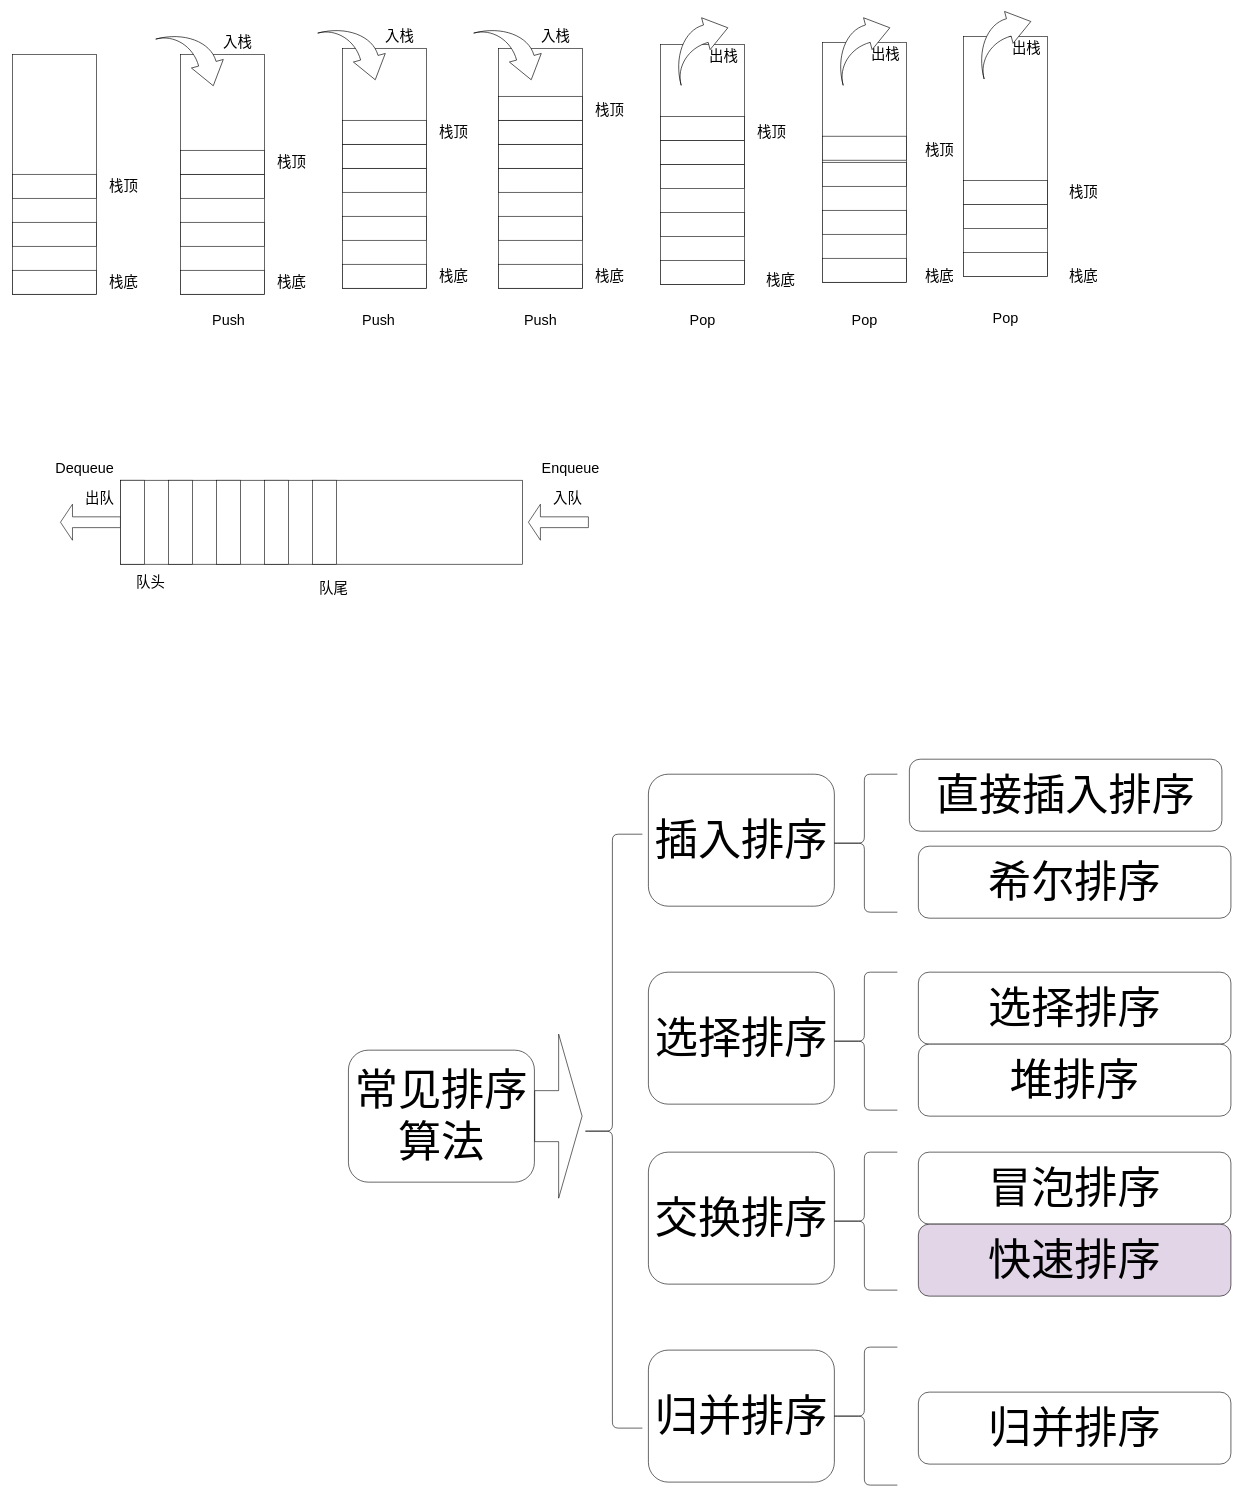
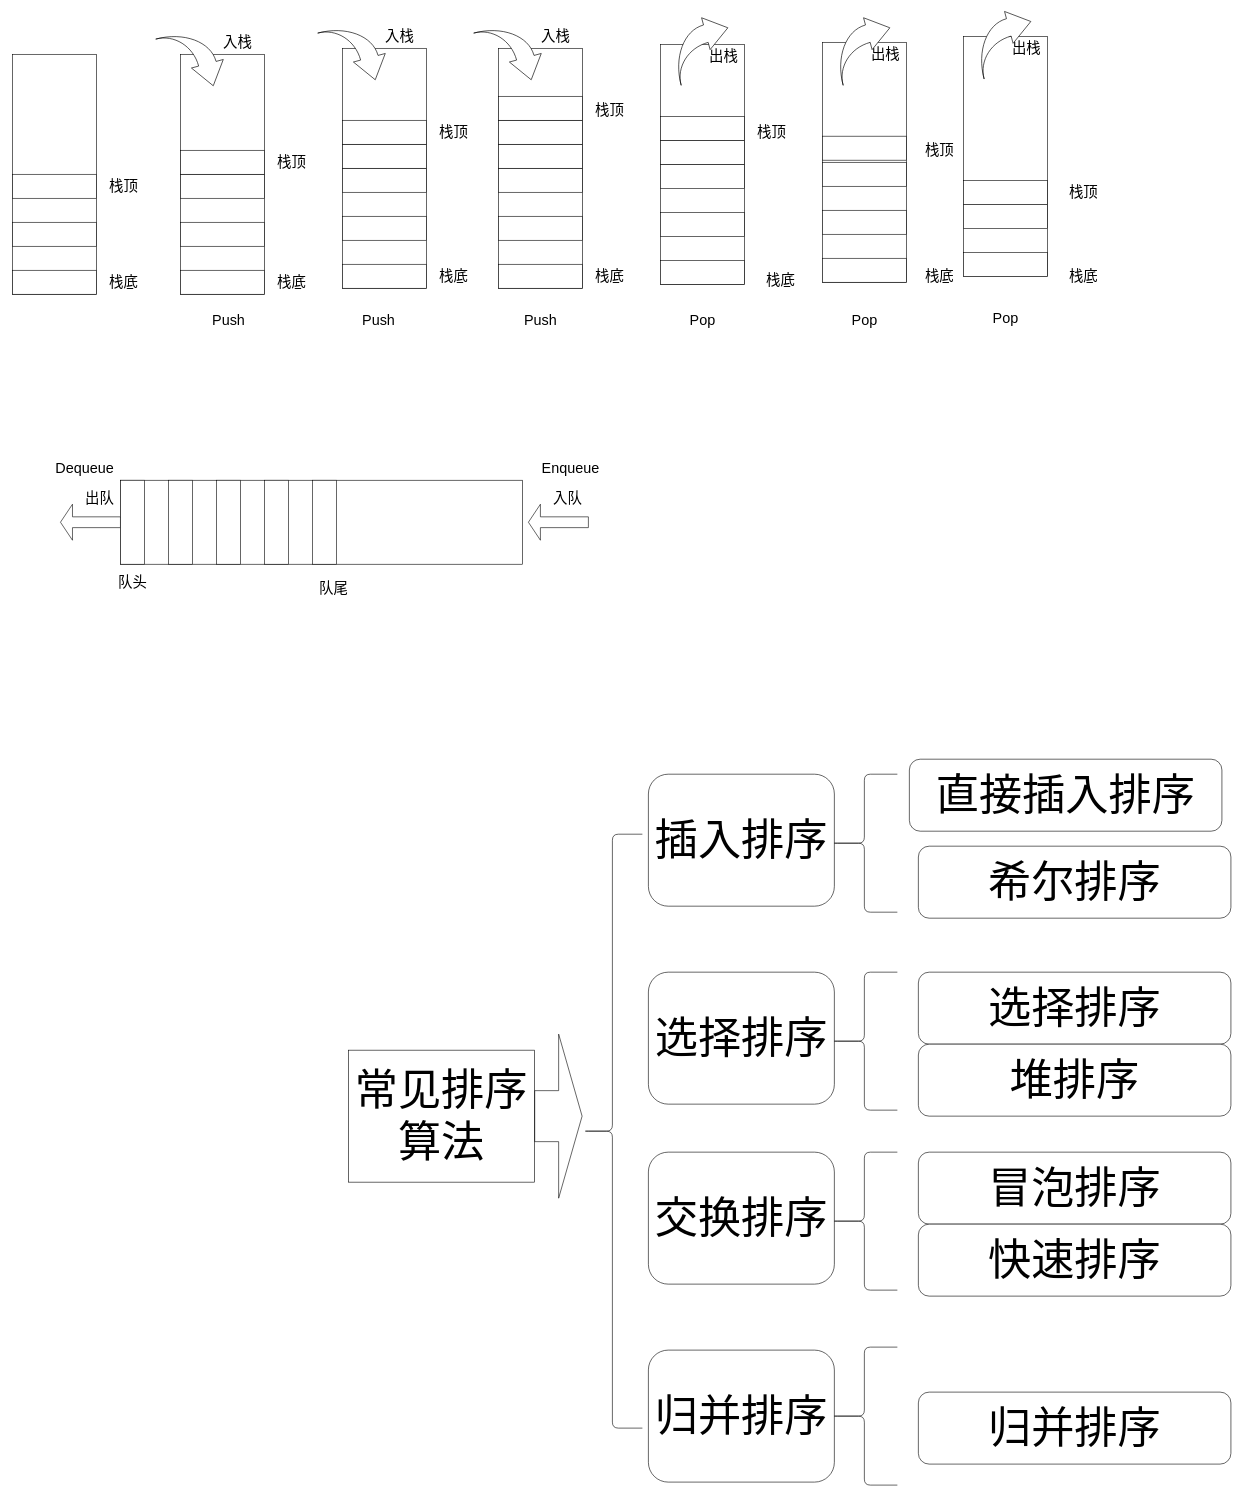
- <mxCell id="82" value="&lt;font style=&quot;font-size: 24px;&quot;&gt;队头&lt;/font&gt;" style="text;html=1;align=center;verticalAlign=middle;resizable=0;points=[];autosize=1;strokeColor=none;fillColor=none;" parent="1" vertex="1"><mxGeometry x="215" y="950" width="70" height="40" as="geometry" /></mxCell>
+ <mxCell id="82" value="&lt;font style=&quot;font-size: 24px;&quot;&gt;队头&lt;/font&gt;" style="text;html=1;align=center;verticalAlign=middle;resizable=0;points=[];autosize=1;strokeColor=none;fillColor=none;" parent="1" vertex="1"><mxGeometry x="185" y="950" width="70" height="40" as="geometry" /></mxCell>
- <mxCell id="85" value="&lt;span style=&quot;font-size: 72px;&quot;&gt;常见排序算法&lt;/span&gt;" style="rounded=1;whiteSpace=wrap;html=1;" vertex="1" parent="1"><mxGeometry x="580" y="1750" width="310" height="220" as="geometry" /></mxCell>
+ <mxCell id="85" value="&lt;span style=&quot;font-size: 72px;&quot;&gt;常见排序算法&lt;/span&gt;" style="whiteSpace=wrap;html=1;rounded=0;" vertex="1" parent="1"><mxGeometry x="580" y="1750" width="310" height="220" as="geometry" /></mxCell>
- <mxCell id="94" value="&lt;span style=&quot;font-size: 72px;&quot;&gt;快速排序&lt;/span&gt;" style="rounded=1;whiteSpace=wrap;html=1;fillColor=#e1d5e7;" vertex="1" parent="1"><mxGeometry x="1530" y="2040" width="521" height="120" as="geometry" /></mxCell>
+ <mxCell id="94" value="&lt;span style=&quot;font-size: 72px;&quot;&gt;快速排序&lt;/span&gt;" style="rounded=1;whiteSpace=wrap;html=1;" vertex="1" parent="1"><mxGeometry x="1530" y="2040" width="521" height="120" as="geometry" /></mxCell>
